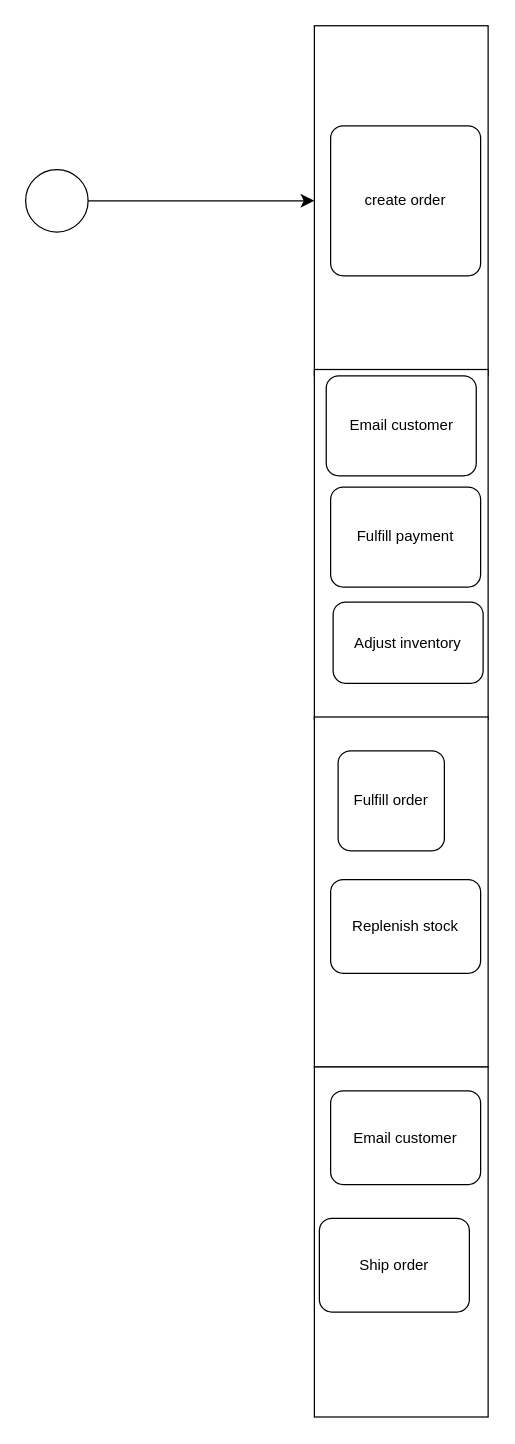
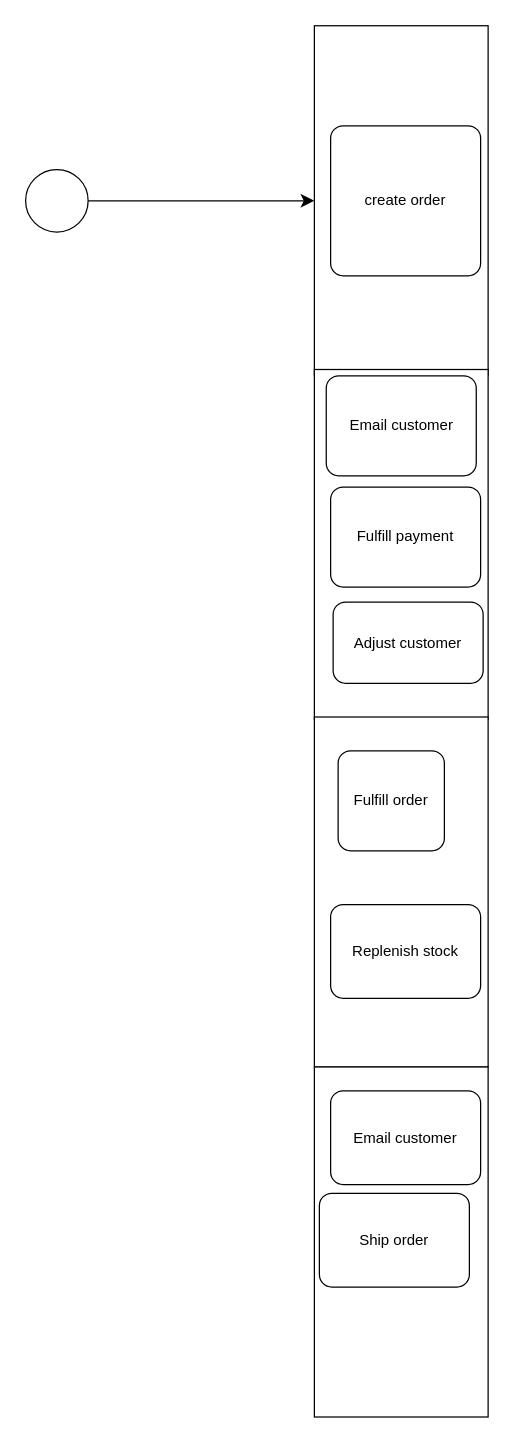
- <mxCell id="11" value="Adjust inventory" style="points=[[0.25,0,0],[0.5,0,0],[0.75,0,0],[1,0.25,0],[1,0.5,0],[1,0.75,0],[0.75,1,0],[0.5,1,0],[0.25,1,0],[0,0.75,0],[0,0.5,0],[0,0.25,0]];shape=mxgraph.bpmn.task;whiteSpace=wrap;rectStyle=rounded;size=10;html=1;container=1;expand=0;collapsible=0;taskMarker=abstract;" vertex="1" parent="1"><mxGeometry x="266" y="481" width="120" height="65" as="geometry" /></mxCell>
+ <mxCell id="11" value="Adjust customer" style="points=[[0.25,0,0],[0.5,0,0],[0.75,0,0],[1,0.25,0],[1,0.5,0],[1,0.75,0],[0.75,1,0],[0.5,1,0],[0.25,1,0],[0,0.75,0],[0,0.5,0],[0,0.25,0]];shape=mxgraph.bpmn.task;whiteSpace=wrap;rectStyle=rounded;size=10;html=1;container=1;expand=0;collapsible=0;taskMarker=abstract;" vertex="1" parent="1"><mxGeometry x="266" y="481" width="120" height="65" as="geometry" /></mxCell>
- <mxCell id="13" value="Replenish stock" style="points=[[0.25,0,0],[0.5,0,0],[0.75,0,0],[1,0.25,0],[1,0.5,0],[1,0.75,0],[0.75,1,0],[0.5,1,0],[0.25,1,0],[0,0.75,0],[0,0.5,0],[0,0.25,0]];shape=mxgraph.bpmn.task;whiteSpace=wrap;rectStyle=rounded;size=10;html=1;container=1;expand=0;collapsible=0;taskMarker=abstract;" vertex="1" parent="1"><mxGeometry x="264" y="703" width="120" height="75" as="geometry" /></mxCell>
+ <mxCell id="13" value="Replenish stock" style="points=[[0.25,0,0],[0.5,0,0],[0.75,0,0],[1,0.25,0],[1,0.5,0],[1,0.75,0],[0.75,1,0],[0.5,1,0],[0.25,1,0],[0,0.75,0],[0,0.5,0],[0,0.25,0]];shape=mxgraph.bpmn.task;whiteSpace=wrap;rectStyle=rounded;size=10;html=1;container=1;expand=0;collapsible=0;taskMarker=abstract;" vertex="1" parent="1"><mxGeometry x="264" y="723" width="120" height="75" as="geometry" /></mxCell>
- <mxCell id="15" value="Ship order" style="points=[[0.25,0,0],[0.5,0,0],[0.75,0,0],[1,0.25,0],[1,0.5,0],[1,0.75,0],[0.75,1,0],[0.5,1,0],[0.25,1,0],[0,0.75,0],[0,0.5,0],[0,0.25,0]];shape=mxgraph.bpmn.task;whiteSpace=wrap;rectStyle=rounded;size=10;html=1;container=1;expand=0;collapsible=0;taskMarker=abstract;" vertex="1" parent="1"><mxGeometry x="255" y="974" width="120" height="75" as="geometry" /></mxCell>
+ <mxCell id="15" value="Ship order" style="points=[[0.25,0,0],[0.5,0,0],[0.75,0,0],[1,0.25,0],[1,0.5,0],[1,0.75,0],[0.75,1,0],[0.5,1,0],[0.25,1,0],[0,0.75,0],[0,0.5,0],[0,0.25,0]];shape=mxgraph.bpmn.task;whiteSpace=wrap;rectStyle=rounded;size=10;html=1;container=1;expand=0;collapsible=0;taskMarker=abstract;" vertex="1" parent="1"><mxGeometry x="255" y="954" width="120" height="75" as="geometry" /></mxCell>
